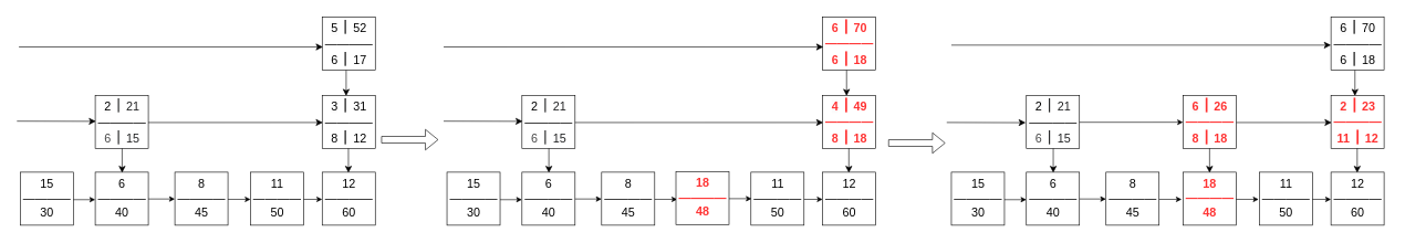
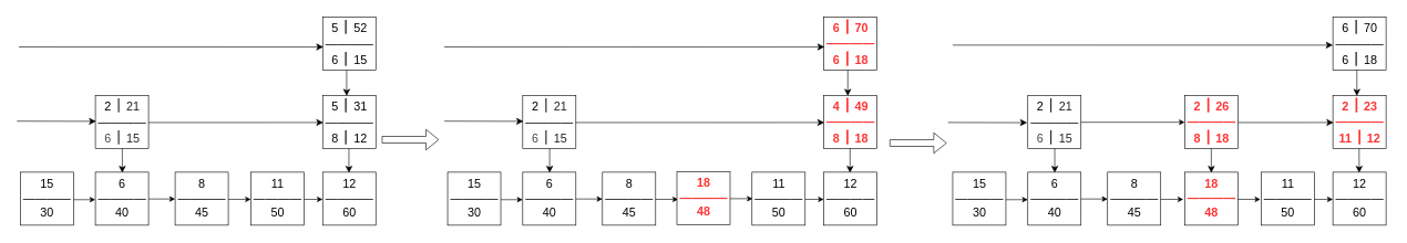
- <mxCell id="110" value="&lt;div&gt;&lt;span style=&quot;text-align: start;&quot;&gt;&lt;font style=&quot;background-color: rgb(251, 251, 251);&quot;&gt;5&lt;/font&gt;&lt;font style=&quot;text-wrap: wrap; background-color: rgb(255, 255, 255); font-size: 23px;&quot;&gt;丨&lt;/font&gt;&lt;font style=&quot;text-wrap: wrap; background-color: rgb(255, 255, 255);&quot;&gt;52&lt;/font&gt;&lt;/span&gt;&lt;/div&gt;————&lt;br&gt;&lt;span style=&quot;text-wrap: wrap; text-align: start; background-color: rgb(255, 255, 255);&quot;&gt;6&lt;/span&gt;&lt;span style=&quot;text-wrap: wrap; text-align: start; background-color: rgb(255, 255, 255);&quot;&gt;&lt;font style=&quot;font-size: 23px;&quot;&gt;丨&lt;/font&gt;17&lt;/span&gt;" style="text;html=1;align=center;verticalAlign=middle;resizable=0;points=[];autosize=1;strokeColor=none;fillColor=none;fontSize=18;strokeWidth=7;opacity=0;fontFamily=Helvetica;" vertex="1" parent="108"><mxGeometry x="-5" width="100" height="90" as="geometry" /></mxCell>
+ <mxCell id="110" value="&lt;div&gt;&lt;span style=&quot;text-align: start;&quot;&gt;&lt;font style=&quot;background-color: rgb(251, 251, 251);&quot;&gt;5&lt;/font&gt;&lt;font style=&quot;text-wrap: wrap; background-color: rgb(255, 255, 255); font-size: 23px;&quot;&gt;丨&lt;/font&gt;&lt;font style=&quot;text-wrap: wrap; background-color: rgb(255, 255, 255);&quot;&gt;52&lt;/font&gt;&lt;/span&gt;&lt;/div&gt;————&lt;br&gt;&lt;span style=&quot;text-wrap: wrap; text-align: start; background-color: rgb(255, 255, 255);&quot;&gt;6&lt;/span&gt;&lt;span style=&quot;text-wrap: wrap; text-align: start; background-color: rgb(255, 255, 255);&quot;&gt;&lt;font style=&quot;font-size: 23px;&quot;&gt;丨&lt;/font&gt;15&lt;/span&gt;" style="text;html=1;align=center;verticalAlign=middle;resizable=0;points=[];autosize=1;strokeColor=none;fillColor=none;fontSize=18;strokeWidth=7;opacity=0;fontFamily=Helvetica;" vertex="1" parent="108"><mxGeometry x="-5" width="100" height="90" as="geometry" /></mxCell>
- <mxCell id="107" value="&lt;div&gt;&lt;span style=&quot;text-align: start;&quot;&gt;&lt;font style=&quot;background-color: rgb(251, 251, 251);&quot;&gt;3&lt;/font&gt;&lt;font style=&quot;text-wrap: wrap; background-color: rgb(255, 255, 255); font-size: 23px;&quot;&gt;丨&lt;/font&gt;&lt;font style=&quot;text-wrap: wrap; background-color: rgb(255, 255, 255); font-size: 18px;&quot;&gt;31&lt;/font&gt;&lt;/span&gt;&lt;/div&gt;————&lt;br&gt;&lt;span style=&quot;text-wrap: wrap; text-align: start; background-color: rgb(255, 255, 255);&quot;&gt;8&lt;/span&gt;&lt;span style=&quot;text-wrap: wrap; text-align: start; background-color: rgb(255, 255, 255);&quot;&gt;&lt;font style=&quot;font-size: 23px;&quot;&gt;丨&lt;/font&gt;&lt;font style=&quot;font-size: 18px;&quot;&gt;12&lt;/font&gt;&lt;/span&gt;" style="text;html=1;align=center;verticalAlign=middle;resizable=0;points=[];autosize=1;strokeColor=none;fillColor=none;fontSize=18;strokeWidth=7;opacity=0;fontFamily=Helvetica;" vertex="1" parent="105"><mxGeometry x="-5" width="100" height="90" as="geometry" /></mxCell>
+ <mxCell id="107" value="&lt;div&gt;&lt;span style=&quot;text-align: start;&quot;&gt;&lt;font style=&quot;background-color: rgb(251, 251, 251);&quot;&gt;5&lt;/font&gt;&lt;font style=&quot;text-wrap: wrap; background-color: rgb(255, 255, 255); font-size: 23px;&quot;&gt;丨&lt;/font&gt;&lt;font style=&quot;text-wrap: wrap; background-color: rgb(255, 255, 255); font-size: 18px;&quot;&gt;31&lt;/font&gt;&lt;/span&gt;&lt;/div&gt;————&lt;br&gt;&lt;span style=&quot;text-wrap: wrap; text-align: start; background-color: rgb(255, 255, 255);&quot;&gt;8&lt;/span&gt;&lt;span style=&quot;text-wrap: wrap; text-align: start; background-color: rgb(255, 255, 255);&quot;&gt;&lt;font style=&quot;font-size: 23px;&quot;&gt;丨&lt;/font&gt;&lt;font style=&quot;font-size: 18px;&quot;&gt;12&lt;/font&gt;&lt;/span&gt;" style="text;html=1;align=center;verticalAlign=middle;resizable=0;points=[];autosize=1;strokeColor=none;fillColor=none;fontSize=18;strokeWidth=7;opacity=0;fontFamily=Helvetica;" vertex="1" parent="105"><mxGeometry x="-5" width="100" height="90" as="geometry" /></mxCell>
- <mxCell id="71" value="&lt;div&gt;&lt;span style=&quot;text-align: start;&quot;&gt;&lt;font color=&quot;#ff3333&quot;&gt;&lt;b&gt;&lt;font style=&quot;background-color: rgb(251, 251, 251);&quot;&gt;6&lt;/font&gt;&lt;font style=&quot;text-wrap: wrap; background-color: rgb(255, 255, 255); font-size: 23px;&quot;&gt;丨&lt;/font&gt;&lt;font style=&quot;text-wrap: wrap; background-color: rgb(255, 255, 255); font-size: 18px;&quot;&gt;26&lt;/font&gt;&lt;/b&gt;&lt;/font&gt;&lt;/span&gt;&lt;/div&gt;&lt;font color=&quot;#ff3333&quot;&gt;&lt;b&gt;————&lt;br&gt;&lt;span style=&quot;text-wrap: wrap; text-align: start; background-color: rgb(255, 255, 255);&quot;&gt;8&lt;/span&gt;&lt;span style=&quot;text-wrap: wrap; text-align: start; background-color: rgb(255, 255, 255);&quot;&gt;&lt;font style=&quot;font-size: 23px;&quot;&gt;丨&lt;/font&gt;&lt;font style=&quot;font-size: 18px;&quot;&gt;1&lt;/font&gt;&lt;font style=&quot;font-size: 18px;&quot;&gt;8&lt;/font&gt;&lt;/span&gt;&lt;/b&gt;&lt;/font&gt;" style="text;html=1;align=center;verticalAlign=middle;resizable=0;points=[];autosize=1;strokeColor=none;fillColor=none;fontSize=18;strokeWidth=7;opacity=0;fontFamily=Helvetica;" vertex="1" parent="69"><mxGeometry x="-5" width="100" height="90" as="geometry" /></mxCell>
+ <mxCell id="71" value="&lt;div&gt;&lt;span style=&quot;text-align: start;&quot;&gt;&lt;font color=&quot;#ff3333&quot;&gt;&lt;b&gt;&lt;font style=&quot;background-color: rgb(251, 251, 251);&quot;&gt;2&lt;/font&gt;&lt;font style=&quot;text-wrap: wrap; background-color: rgb(255, 255, 255); font-size: 23px;&quot;&gt;丨&lt;/font&gt;&lt;font style=&quot;text-wrap: wrap; background-color: rgb(255, 255, 255); font-size: 18px;&quot;&gt;26&lt;/font&gt;&lt;/b&gt;&lt;/font&gt;&lt;/span&gt;&lt;/div&gt;&lt;font color=&quot;#ff3333&quot;&gt;&lt;b&gt;————&lt;br&gt;&lt;span style=&quot;text-wrap: wrap; text-align: start; background-color: rgb(255, 255, 255);&quot;&gt;8&lt;/span&gt;&lt;span style=&quot;text-wrap: wrap; text-align: start; background-color: rgb(255, 255, 255);&quot;&gt;&lt;font style=&quot;font-size: 23px;&quot;&gt;丨&lt;/font&gt;&lt;font style=&quot;font-size: 18px;&quot;&gt;1&lt;/font&gt;&lt;font style=&quot;font-size: 18px;&quot;&gt;8&lt;/font&gt;&lt;/span&gt;&lt;/b&gt;&lt;/font&gt;" style="text;html=1;align=center;verticalAlign=middle;resizable=0;points=[];autosize=1;strokeColor=none;fillColor=none;fontSize=18;strokeWidth=7;opacity=0;fontFamily=Helvetica;" vertex="1" parent="69"><mxGeometry x="-5" width="100" height="90" as="geometry" /></mxCell>
